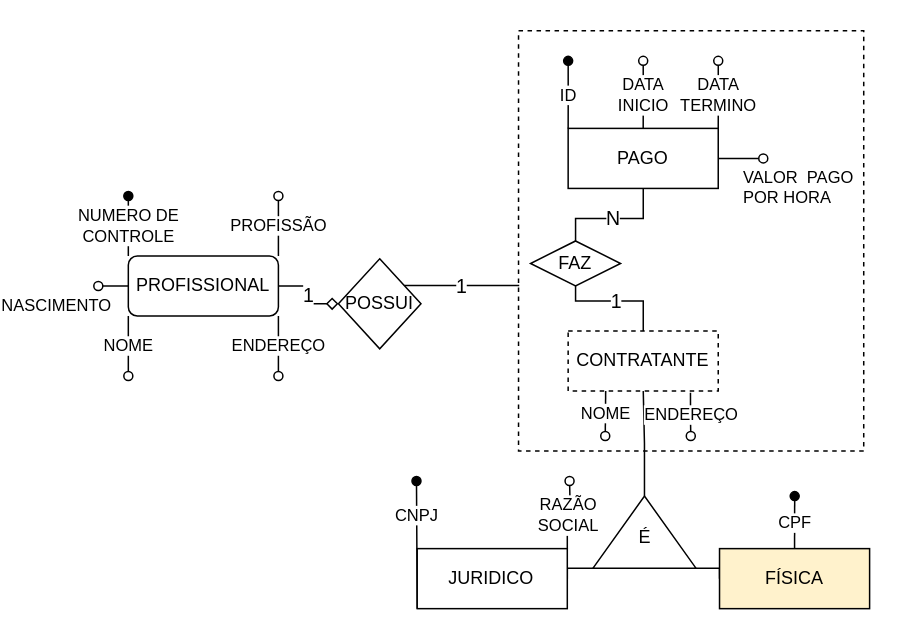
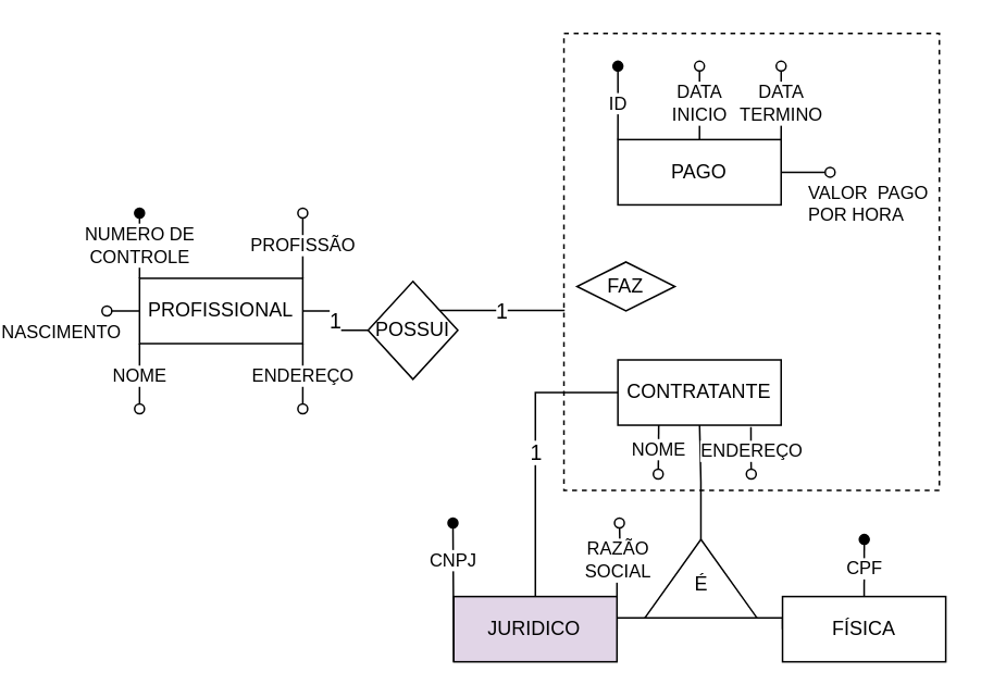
- <mxCell id="27" value="N" style="edgeStyle=orthogonalEdgeStyle;rounded=0;orthogonalLoop=1;jettySize=auto;html=1;endArrow=none;endFill=0;fontSize=13;" parent="1" source="15" target="26" edge="1"><mxGeometry relative="1" as="geometry" /></mxCell>
- <mxCell id="9" value="PROFISSIONAL" style="whiteSpace=wrap;html=1;align=center;rounded=1;" parent="3" vertex="1"><mxGeometry x="20" y="40" width="100" height="40" as="geometry" /></mxCell>
+ <mxCell id="9" value="PROFISSIONAL" style="whiteSpace=wrap;html=1;align=center;" parent="3" vertex="1"><mxGeometry x="20" y="40" width="100" height="40" as="geometry" /></mxCell>
- <mxCell id="28" value="1" style="edgeStyle=orthogonalEdgeStyle;rounded=0;orthogonalLoop=1;jettySize=auto;html=1;endArrow=none;endFill=0;fontSize=13;" parent="1" source="20" target="26" edge="1"><mxGeometry relative="1" as="geometry" /></mxCell>
+ <mxCell id="28" value="1" style="edgeStyle=orthogonalEdgeStyle;rounded=0;orthogonalLoop=1;jettySize=auto;html=1;endArrow=none;endFill=0;fontSize=13;" parent="1" source="20" target="38" edge="1"><mxGeometry relative="1" as="geometry" /></mxCell>
- <mxCell id="31" value="1" style="edgeStyle=orthogonalEdgeStyle;rounded=0;orthogonalLoop=1;jettySize=auto;html=1;endArrow=diamond;endFill=0;fontSize=13;" parent="1" source="9" target="30" edge="1"><mxGeometry relative="1" as="geometry" /></mxCell>
+ <mxCell id="31" value="1" style="edgeStyle=orthogonalEdgeStyle;rounded=0;orthogonalLoop=1;jettySize=auto;html=1;endArrow=none;endFill=0;fontSize=13;" parent="1" source="9" target="30" edge="1"><mxGeometry relative="1" as="geometry" /></mxCell>
- <mxCell id="20" value="CONTRATANTE" style="whiteSpace=wrap;html=1;align=center;dashed=1;" parent="19" vertex="1"><mxGeometry width="100" height="40" as="geometry" /></mxCell>
+ <mxCell id="20" value="CONTRATANTE" style="whiteSpace=wrap;html=1;align=center;" parent="19" vertex="1"><mxGeometry width="100" height="40" as="geometry" /></mxCell>
- <mxCell id="38" value="JURIDICO" style="whiteSpace=wrap;html=1;align=center;" parent="35" vertex="1"><mxGeometry x="0.49" y="45" width="100" height="40" as="geometry" /></mxCell>
+ <mxCell id="38" value="JURIDICO" style="whiteSpace=wrap;html=1;align=center;fillColor=#e1d5e7;" parent="35" vertex="1"><mxGeometry x="0.49" y="45" width="100" height="40" as="geometry" /></mxCell>
- <mxCell id="34" value="FÍSICA" style="whiteSpace=wrap;html=1;align=center;fillColor=#fff2cc;" parent="32" vertex="1"><mxGeometry width="100" height="40" as="geometry" /></mxCell>
+ <mxCell id="34" value="FÍSICA" style="whiteSpace=wrap;html=1;align=center;" parent="32" vertex="1"><mxGeometry width="100" height="40" as="geometry" /></mxCell>
